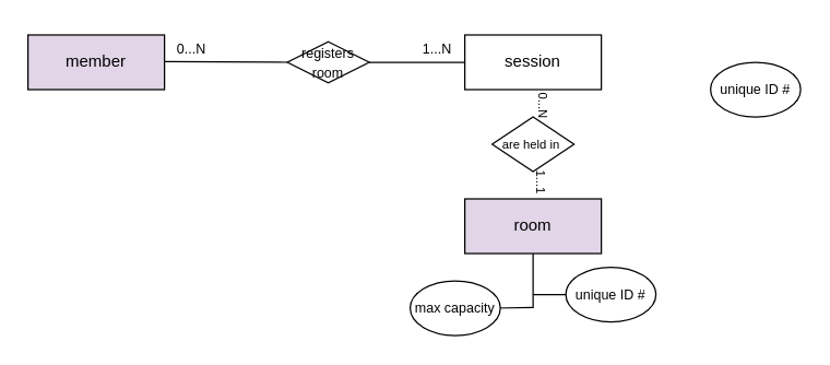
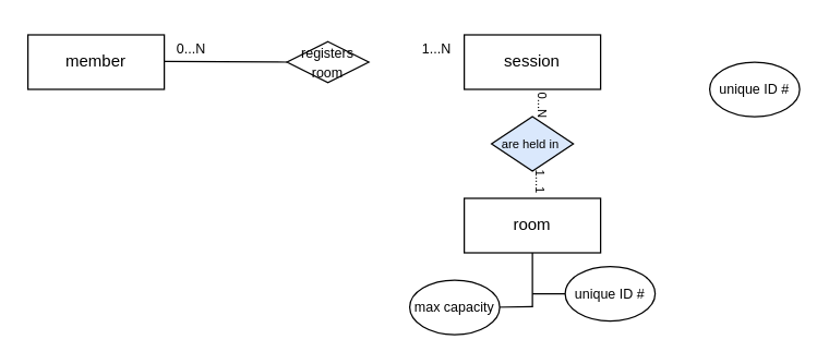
- <mxCell id="2" value="member" style="rounded=0;whiteSpace=wrap;html=1;fillColor=#e1d5e7;" vertex="1" parent="1"><mxGeometry x="20" y="25" width="100" height="40" as="geometry" /></mxCell>
+ <mxCell id="2" value="member" style="rounded=0;whiteSpace=wrap;html=1;" vertex="1" parent="1"><mxGeometry x="20" y="25" width="100" height="40" as="geometry" /></mxCell>
- <mxCell id="13" value="" style="endArrow=none;html=1;rounded=0;fontSize=10;exitX=1;exitY=0.5;exitDx=0;exitDy=0;entryX=0;entryY=0.5;entryDx=0;entryDy=0;" edge="1" parent="1" source="4" target="11"><mxGeometry width="50" height="50" relative="1" as="geometry"><mxPoint x="270" y="125" as="sourcePoint" /><mxPoint x="320" y="75" as="targetPoint" /></mxGeometry></mxCell>
- <mxCell id="17" value="&lt;font style=&quot;font-size: 9px&quot;&gt;are held in&amp;nbsp;&lt;/font&gt;" style="rhombus;whiteSpace=wrap;html=1;fontSize=10;" vertex="1" parent="1"><mxGeometry x="360" y="85" width="60" height="40" as="geometry" /></mxCell>
+ <mxCell id="17" value="&lt;font style=&quot;font-size: 9px&quot;&gt;are held in&amp;nbsp;&lt;/font&gt;" style="rhombus;whiteSpace=wrap;html=1;fontSize=10;fillColor=#dae8fc;" vertex="1" parent="1"><mxGeometry x="360" y="85" width="60" height="40" as="geometry" /></mxCell>
- <mxCell id="5" value="room" style="rounded=0;whiteSpace=wrap;html=1;fillColor=#e1d5e7;" vertex="1" parent="1"><mxGeometry x="340" y="145" width="100" height="40" as="geometry" /></mxCell>
+ <mxCell id="5" value="room" style="rounded=0;whiteSpace=wrap;html=1;" vertex="1" parent="1"><mxGeometry x="340" y="145" width="100" height="40" as="geometry" /></mxCell>
